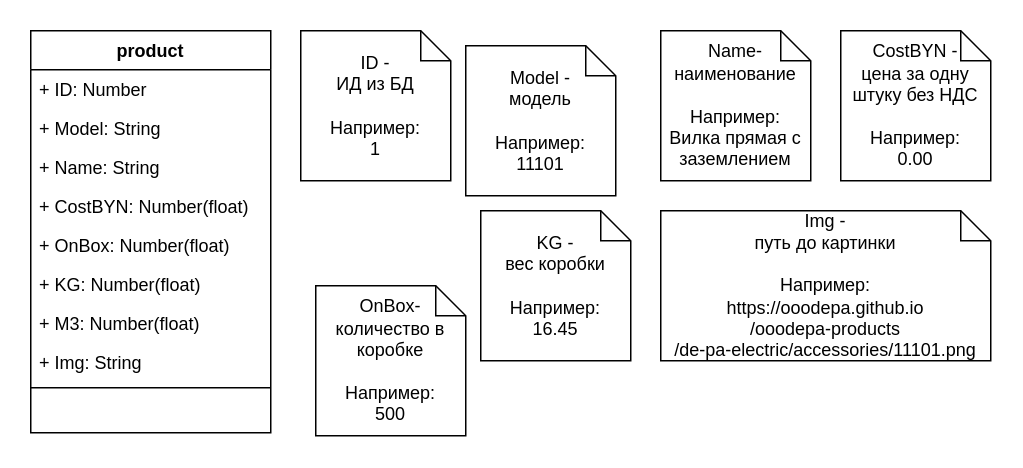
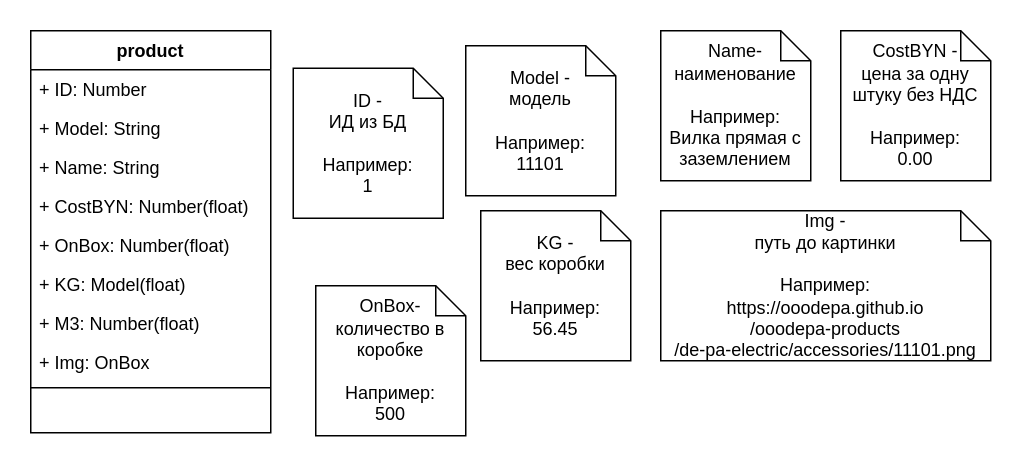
- <mxCell id="18" value="ID -&lt;br&gt;ИД из БД&lt;br&gt;&lt;br&gt;Например:&lt;br&gt;1" style="shape=note;size=20;whiteSpace=wrap;html=1;" vertex="1" parent="1"><mxGeometry x="200" y="20" width="100" height="100" as="geometry" /></mxCell>
+ <mxCell id="18" value="ID -&lt;br&gt;ИД из БД&lt;br&gt;&lt;br&gt;Например:&lt;br&gt;1" style="shape=note;size=20;whiteSpace=wrap;html=1;" vertex="1" parent="1"><mxGeometry x="195" y="45" width="100" height="100" as="geometry" /></mxCell>
- <mxCell id="8" value="+ KG: Number(float)" style="text;strokeColor=none;fillColor=none;align=left;verticalAlign=top;spacingLeft=4;spacingRight=4;overflow=hidden;rotatable=0;points=[[0,0.5],[1,0.5]];portConstraint=eastwest;" vertex="1" parent="2"><mxGeometry y="156" width="160" height="26" as="geometry" /></mxCell>
+ <mxCell id="8" value="+ KG: Model(float)" style="text;strokeColor=none;fillColor=none;align=left;verticalAlign=top;spacingLeft=4;spacingRight=4;overflow=hidden;rotatable=0;points=[[0,0.5],[1,0.5]];portConstraint=eastwest;" vertex="1" parent="2"><mxGeometry y="156" width="160" height="26" as="geometry" /></mxCell>
- <mxCell id="16" value="KG -&lt;br&gt;вес коробки&lt;br&gt;&lt;br&gt;Например:&lt;br&gt;16.45&lt;br&gt;" style="shape=note;size=20;whiteSpace=wrap;html=1;" vertex="1" parent="1"><mxGeometry x="320" y="140" width="100" height="100" as="geometry" /></mxCell>
+ <mxCell id="16" value="KG -&lt;br&gt;вес коробки&lt;br&gt;&lt;br&gt;Например:&lt;br&gt;56.45&lt;br&gt;" style="shape=note;size=20;whiteSpace=wrap;html=1;" vertex="1" parent="1"><mxGeometry x="320" y="140" width="100" height="100" as="geometry" /></mxCell>
- <mxCell id="10" value="+ Img: String" style="text;strokeColor=none;fillColor=none;align=left;verticalAlign=top;spacingLeft=4;spacingRight=4;overflow=hidden;rotatable=0;points=[[0,0.5],[1,0.5]];portConstraint=eastwest;" vertex="1" parent="2"><mxGeometry y="208" width="160" height="26" as="geometry" /></mxCell>
+ <mxCell id="10" value="+ Img: OnBox" style="text;strokeColor=none;fillColor=none;align=left;verticalAlign=top;spacingLeft=4;spacingRight=4;overflow=hidden;rotatable=0;points=[[0,0.5],[1,0.5]];portConstraint=eastwest;" vertex="1" parent="2"><mxGeometry y="208" width="160" height="26" as="geometry" /></mxCell>
